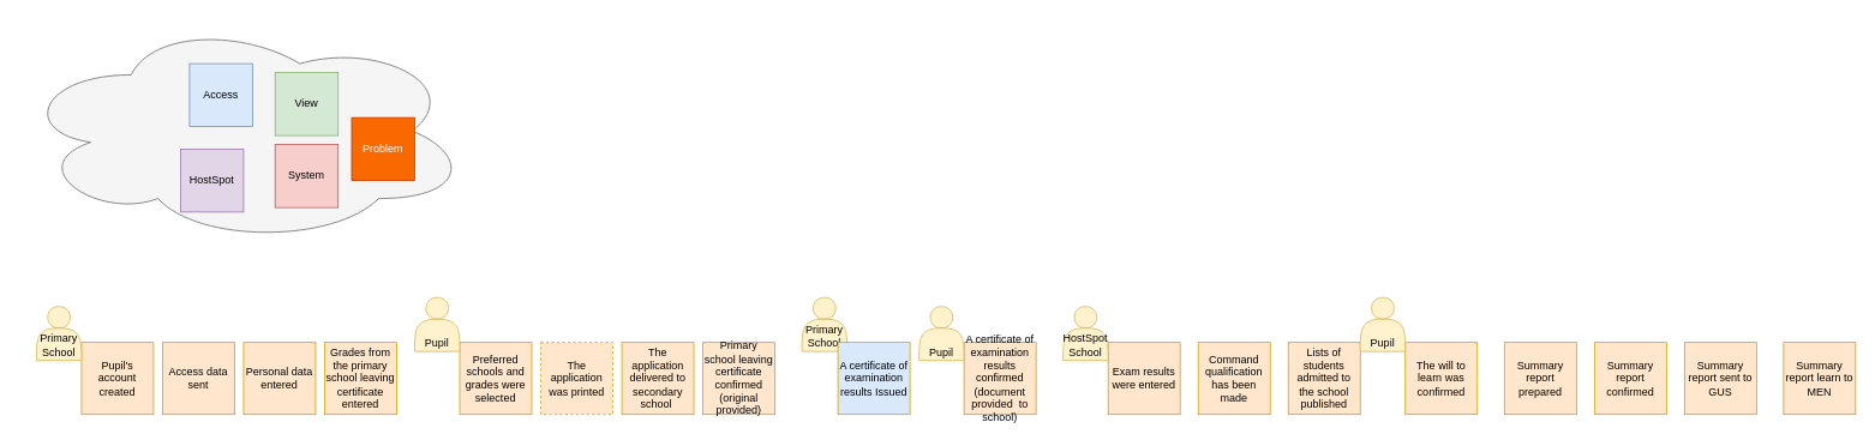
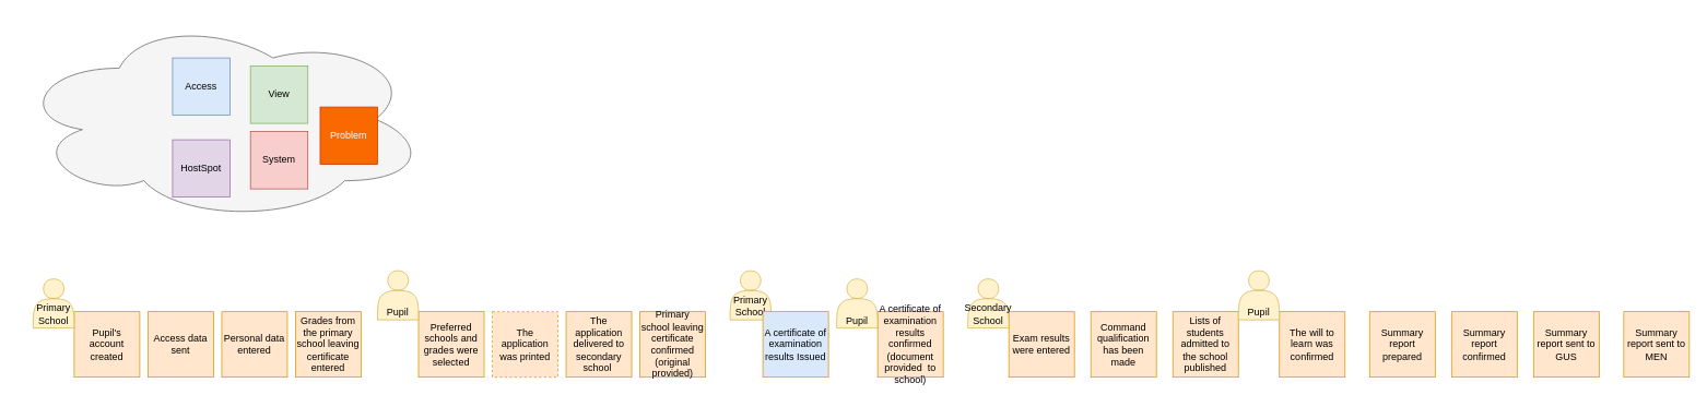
- <mxCell id="18" value="HostSpot" style="whiteSpace=wrap;html=1;aspect=fixed;fillColor=#e1d5e7;strokeColor=#9673a6;" parent="1" vertex="1"><mxGeometry x="200" y="165" width="70" height="70" as="geometry" /></mxCell>
+ <mxCell id="18" value="HostSpot" style="whiteSpace=wrap;html=1;aspect=fixed;fillColor=#e1d5e7;strokeColor=#9673a6;" parent="1" vertex="1"><mxGeometry x="210" y="170" width="70" height="70" as="geometry" /></mxCell>
- <mxCell id="23" value="HostSpot School" style="shape=actor;whiteSpace=wrap;html=1;verticalAlign=bottom;labelBackgroundColor=none;fillColor=#fff2cc;strokeColor=#d6b656;" vertex="1" parent="1"><mxGeometry x="1180" y="340" width="50" height="60" as="geometry" /></mxCell>
+ <mxCell id="23" value="Secondary School" style="shape=actor;whiteSpace=wrap;html=1;verticalAlign=bottom;labelBackgroundColor=none;fillColor=#fff2cc;strokeColor=#d6b656;" vertex="1" parent="1"><mxGeometry x="1180" y="340" width="50" height="60" as="geometry" /></mxCell>
- <mxCell id="31" value="Summary report learn to MEN" style="whiteSpace=wrap;html=1;aspect=fixed;fillColor=#ffe6cc;strokeColor=#d79b00;" vertex="1" parent="1"><mxGeometry x="1980" y="380" width="80" height="80" as="geometry" /></mxCell>
+ <mxCell id="31" value="Summary report sent to MEN" style="whiteSpace=wrap;html=1;aspect=fixed;fillColor=#ffe6cc;strokeColor=#d79b00;" vertex="1" parent="1"><mxGeometry x="1980" y="380" width="80" height="80" as="geometry" /></mxCell>
